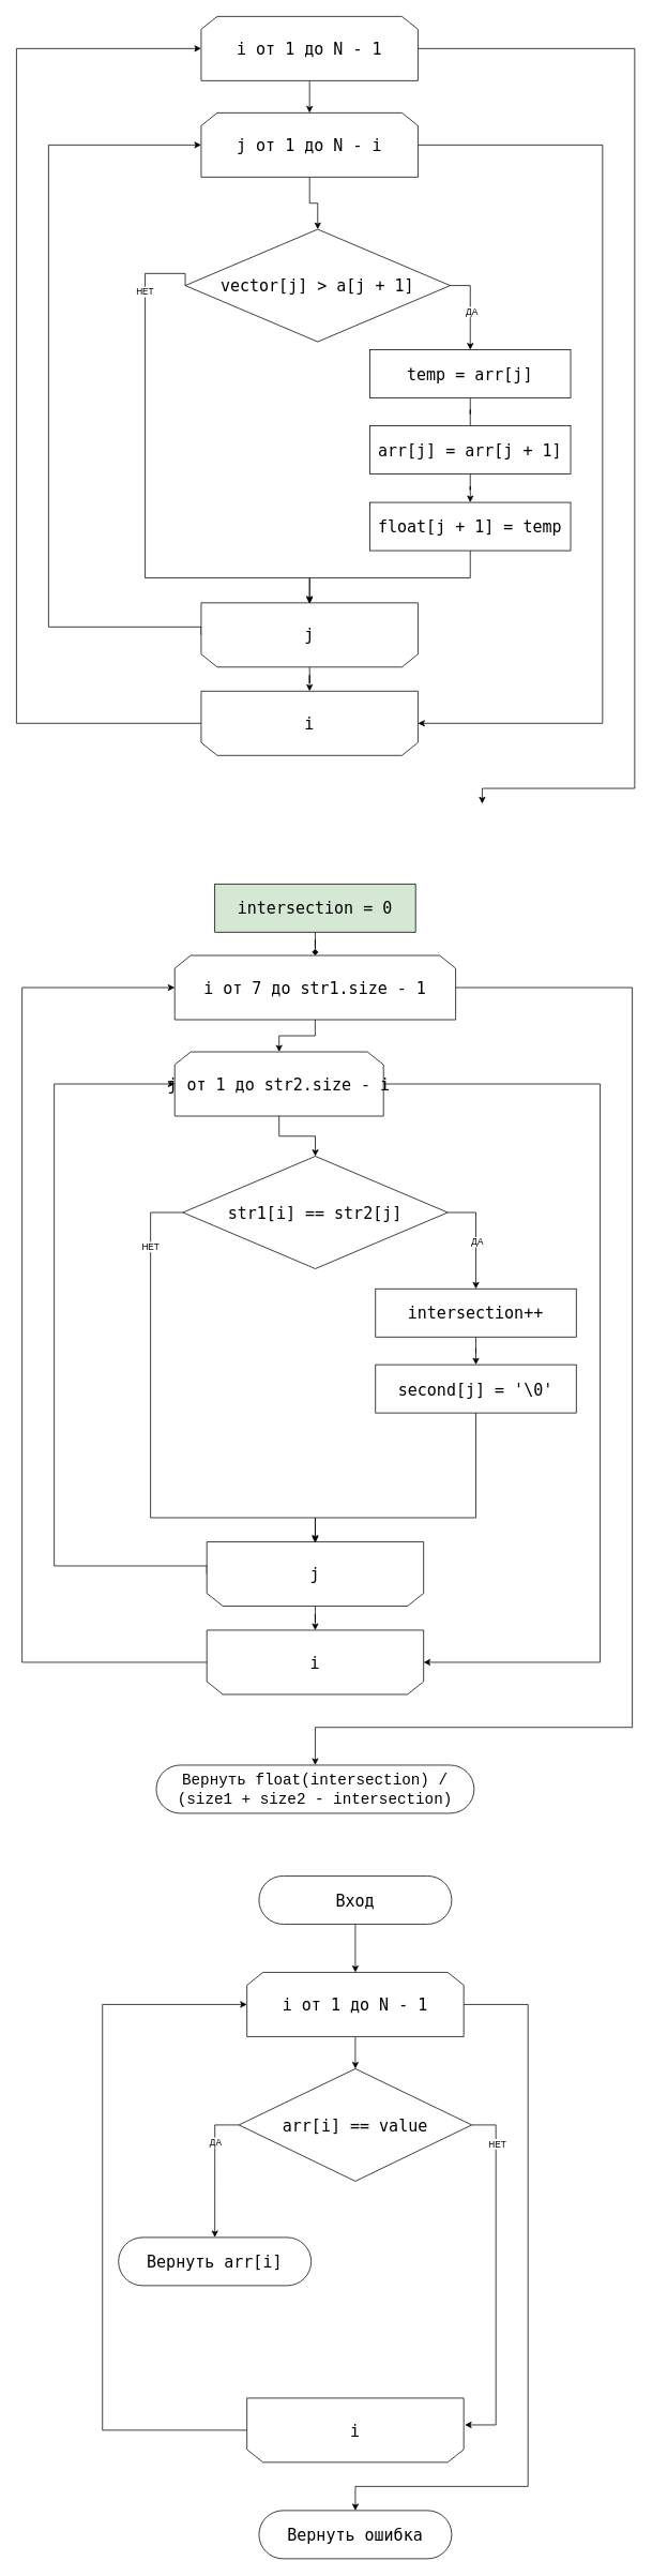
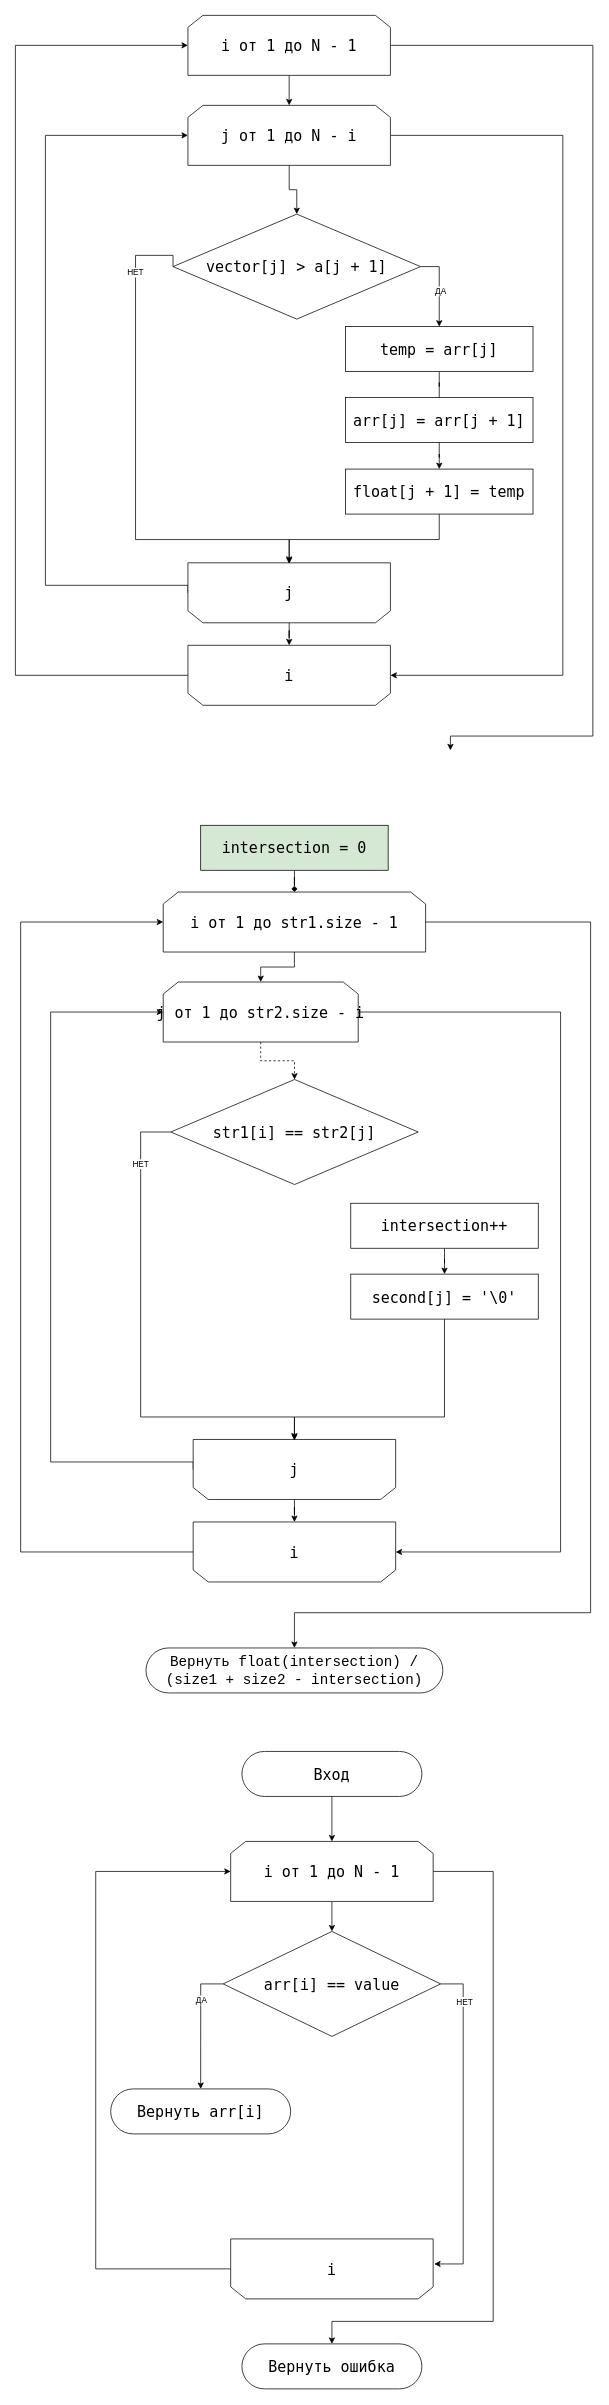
- <mxCell id="40" value="&lt;pre&gt;&lt;font style=&quot;font-size: 20px;&quot;&gt;i от 7 до str1.size - 1&lt;/font&gt;&lt;/pre&gt;" style="shape=loopLimit;whiteSpace=wrap;html=1;" vertex="1" parent="1"><mxGeometry x="217.12" y="1189" width="349.88" height="80" as="geometry" /></mxCell>
+ <mxCell id="40" value="&lt;pre&gt;&lt;font style=&quot;font-size: 20px;&quot;&gt;i от 1 до str1.size - 1&lt;/font&gt;&lt;/pre&gt;" style="shape=loopLimit;whiteSpace=wrap;html=1;" vertex="1" parent="1"><mxGeometry x="217.12" y="1189" width="349.88" height="80" as="geometry" /></mxCell>
- <mxCell id="43" style="edgeStyle=orthogonalEdgeStyle;rounded=0;orthogonalLoop=1;jettySize=auto;html=1;entryX=0.5;entryY=0;entryDx=0;entryDy=0;" edge="1" source="45" target="53" parent="1"><mxGeometry relative="1" as="geometry" /></mxCell>
+ <mxCell id="43" style="edgeStyle=orthogonalEdgeStyle;rounded=0;orthogonalLoop=1;jettySize=auto;html=1;entryX=0.5;entryY=0;entryDx=0;entryDy=0;dashed=1;" edge="1" source="45" target="53" parent="1"><mxGeometry relative="1" as="geometry" /></mxCell>
- <mxCell id="49" style="edgeStyle=orthogonalEdgeStyle;rounded=0;orthogonalLoop=1;jettySize=auto;html=1;entryX=0.5;entryY=0;entryDx=0;entryDy=0;exitX=1;exitY=0.5;exitDx=0;exitDy=0;" edge="1" source="53" target="55" parent="1"><mxGeometry relative="1" as="geometry" /></mxCell>
- <mxCell id="50" value="ДА" style="edgeLabel;html=1;align=center;verticalAlign=middle;resizable=0;points=[];" vertex="1" connectable="0" parent="49"><mxGeometry x="0.09" y="1" relative="1" as="geometry"><mxPoint as="offset" /></mxGeometry></mxCell>
